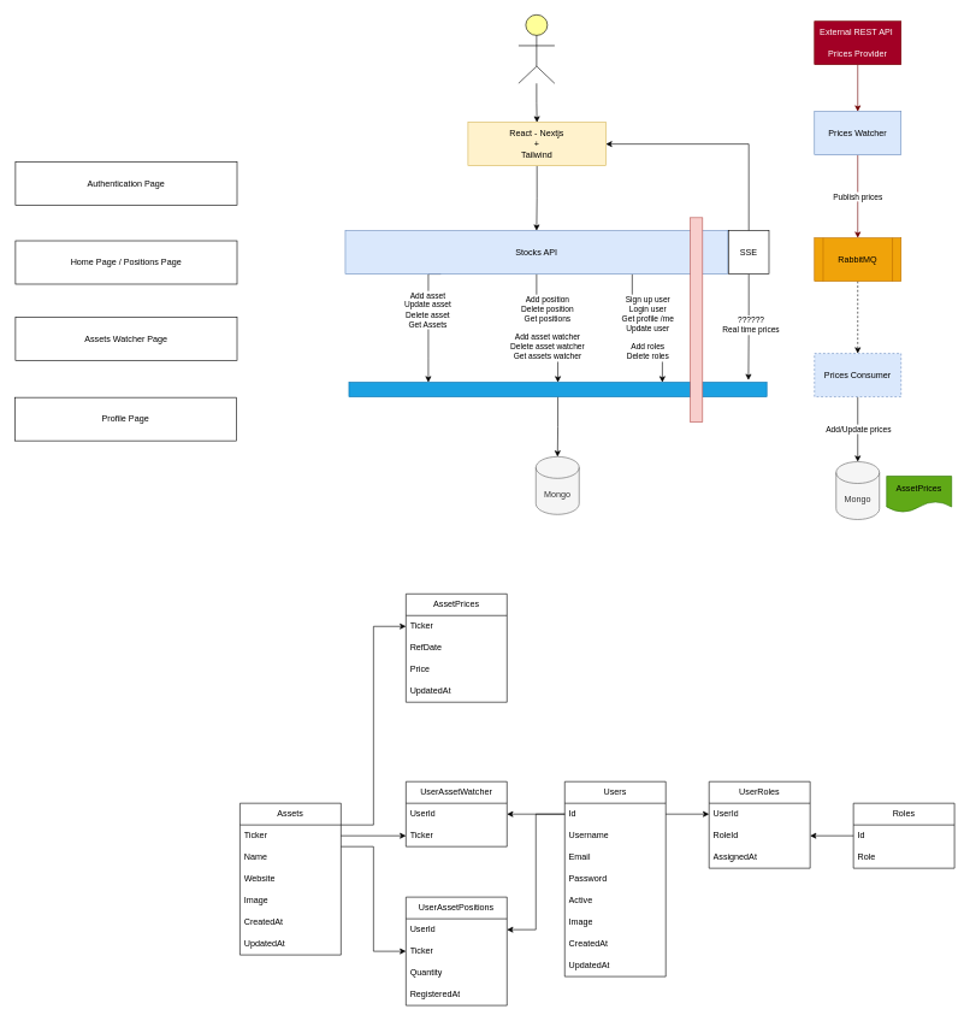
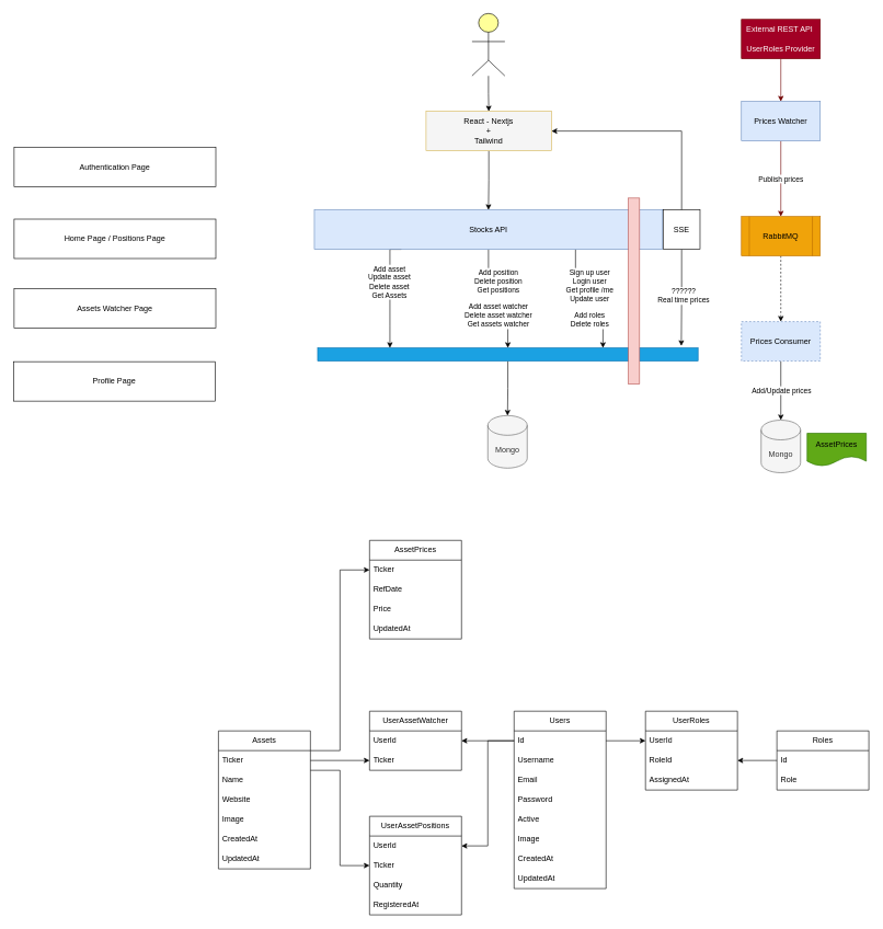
- <mxCell id="3" value="External REST API&amp;nbsp;&lt;br&gt;&lt;br&gt;Prices Provider" style="rounded=0;whiteSpace=wrap;html=1;fillColor=#a20025;fontColor=#ffffff;strokeColor=#6F0000;" vertex="1" parent="1"><mxGeometry x="1128" y="29" width="120" height="60" as="geometry" /></mxCell>
+ <mxCell id="3" value="External REST API&amp;nbsp;&lt;br&gt;&lt;br&gt;UserRoles Provider" style="rounded=0;whiteSpace=wrap;html=1;fillColor=#a20025;fontColor=#ffffff;strokeColor=#6F0000;" vertex="1" parent="1"><mxGeometry x="1128" y="29" width="120" height="60" as="geometry" /></mxCell>
- <mxCell id="46" value="React - Nextjs&lt;br&gt;+&lt;br&gt;Tailwind" style="rounded=0;whiteSpace=wrap;html=1;fillColor=#fff2cc;strokeColor=#d6b656;fontColor=#000000;" vertex="1" parent="1"><mxGeometry x="648" y="169" width="191" height="60" as="geometry" /></mxCell>
+ <mxCell id="46" value="React - Nextjs&lt;br&gt;+&lt;br&gt;Tailwind" style="rounded=0;whiteSpace=wrap;html=1;fillColor=#f5f5f5;strokeColor=#d6b656;fontColor=#000000;" vertex="1" parent="1"><mxGeometry x="648" y="169" width="191" height="60" as="geometry" /></mxCell>
